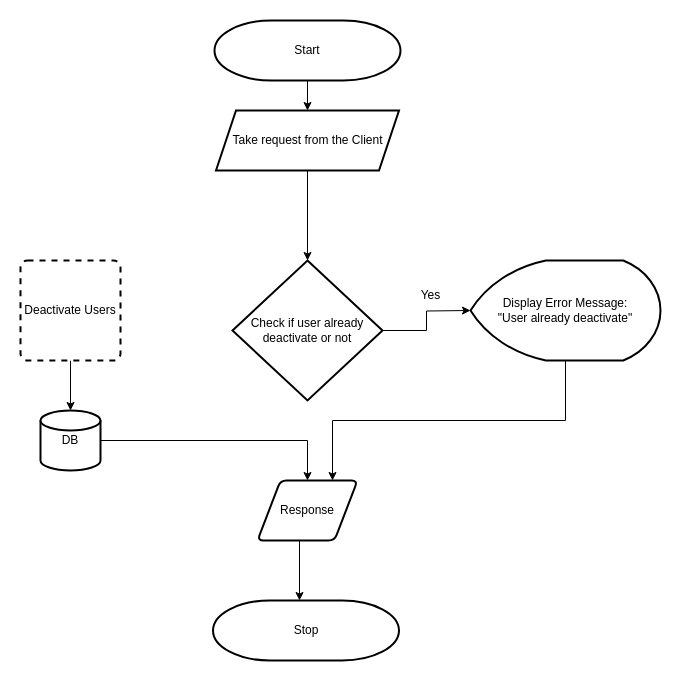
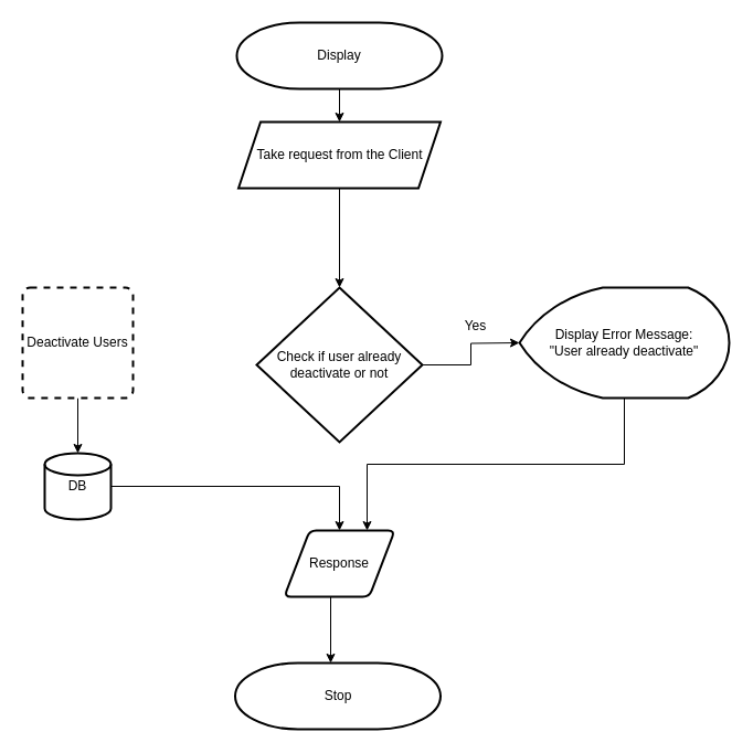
- <mxCell id="3" value="Start" style="strokeWidth=2;html=1;shape=mxgraph.flowchart.terminator;whiteSpace=wrap;" parent="1" vertex="1"><mxGeometry x="214" y="20" width="186" height="60" as="geometry" /></mxCell>
+ <mxCell id="3" value="Display" style="strokeWidth=2;html=1;shape=mxgraph.flowchart.terminator;whiteSpace=wrap;" parent="1" vertex="1"><mxGeometry x="214" y="20" width="186" height="60" as="geometry" /></mxCell>
